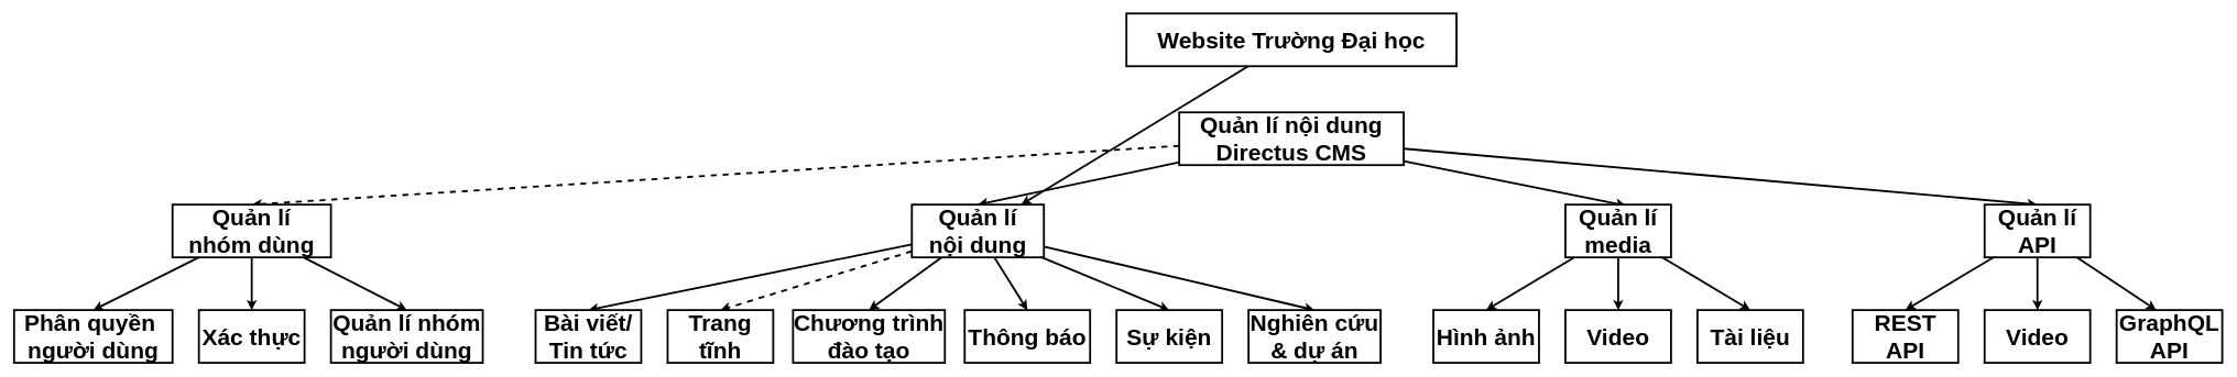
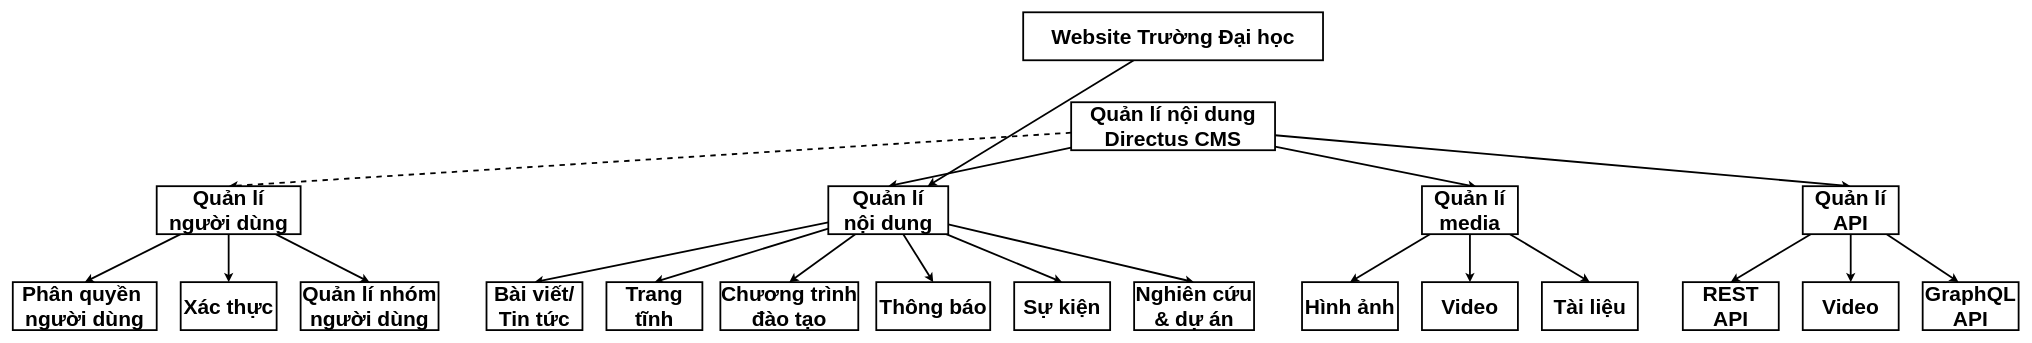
- <mxCell id="12" value="Quản lí &lt;br&gt;nhóm dùng" style="rounded=0;whiteSpace=wrap;html=1;fontSize=35;fontStyle=1;strokeWidth=3;" parent="1" vertex="1"><mxGeometry x="260" y="310" width="240" height="80" as="geometry" /></mxCell>
+ <mxCell id="12" value="Quản lí &lt;br&gt;người dùng" style="rounded=0;whiteSpace=wrap;html=1;fontSize=35;fontStyle=1;strokeWidth=3;" parent="1" vertex="1"><mxGeometry x="260" y="310" width="240" height="80" as="geometry" /></mxCell>
- <mxCell id="17" style="edgeStyle=none;html=1;entryX=0.5;entryY=0;entryDx=0;entryDy=0;fontSize=35;fontStyle=1;strokeWidth=3;dashed=1;" parent="1" source="22" target="24" edge="1"><mxGeometry relative="1" as="geometry"><mxPoint x="1020" y="470" as="targetPoint" /></mxGeometry></mxCell>
+ <mxCell id="17" style="edgeStyle=none;html=1;entryX=0.5;entryY=0;entryDx=0;entryDy=0;fontSize=35;fontStyle=1;strokeWidth=3;" parent="1" source="22" target="24" edge="1"><mxGeometry relative="1" as="geometry"><mxPoint x="1020" y="470" as="targetPoint" /></mxGeometry></mxCell>
